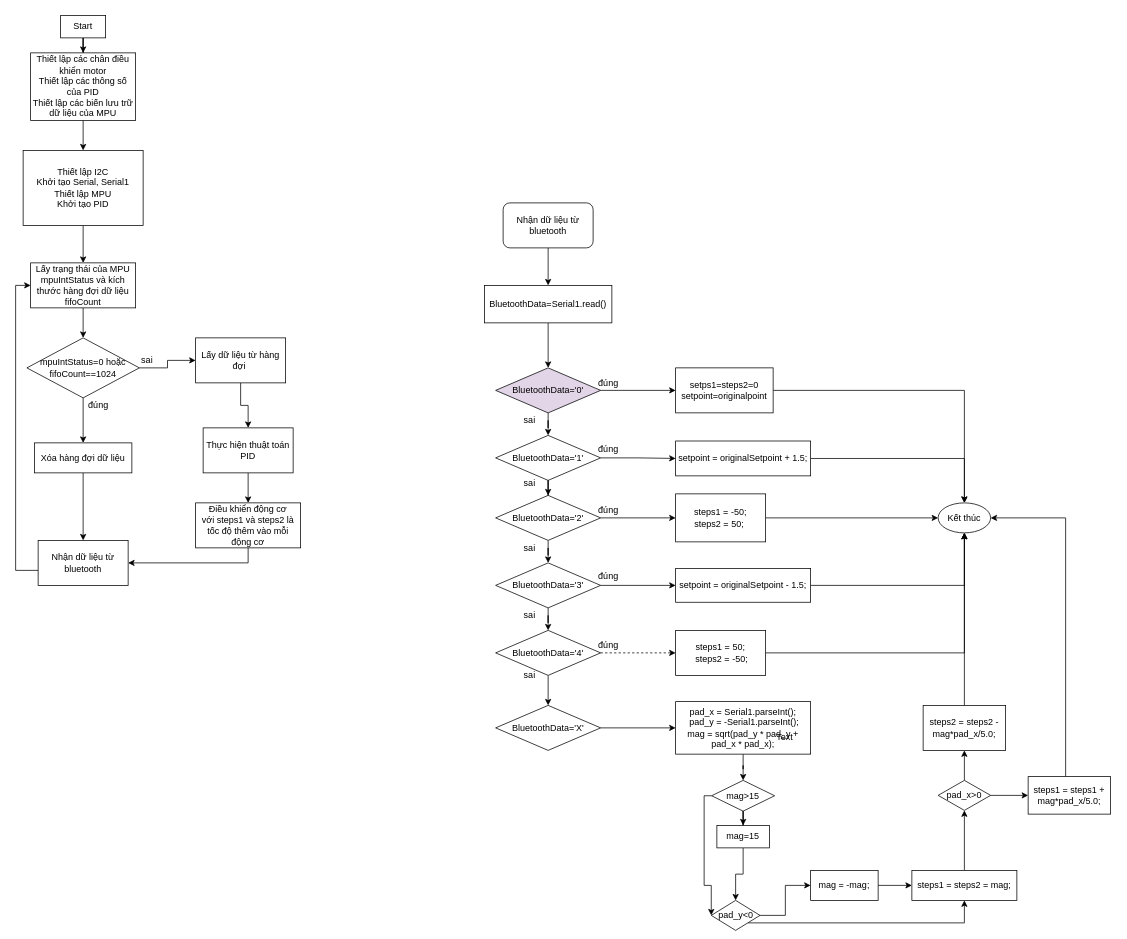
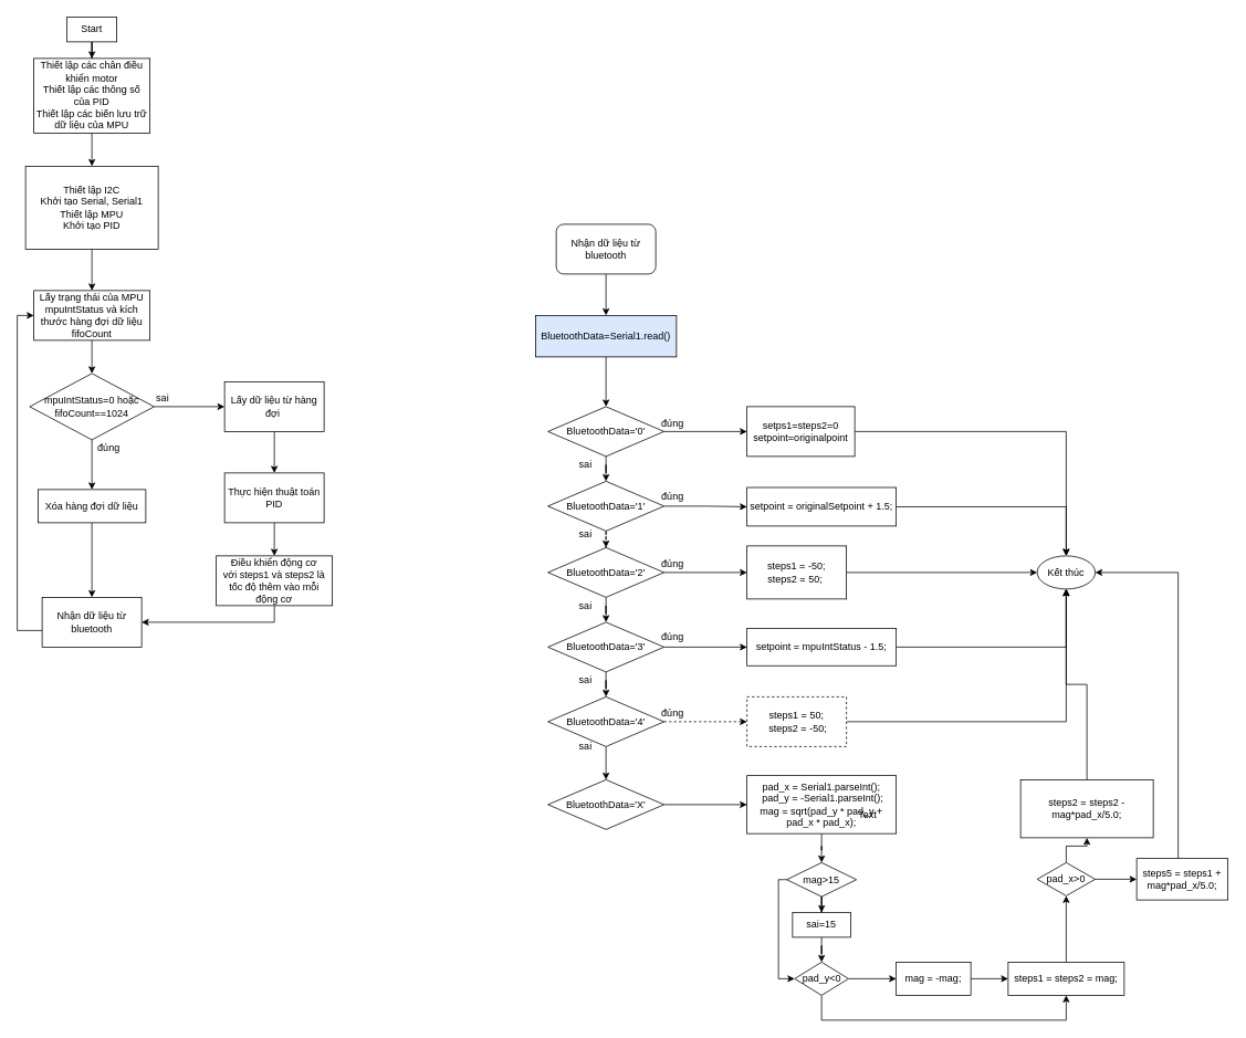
- <mxCell id="26" value="BluetoothData=Serial1.read()" style="rounded=0;whiteSpace=wrap;html=1;" vertex="1" parent="1"><mxGeometry x="645" y="380" width="170" height="50" as="geometry" /></mxCell>
+ <mxCell id="26" value="BluetoothData=Serial1.read()" style="rounded=0;whiteSpace=wrap;html=1;fillColor=#dae8fc;" vertex="1" parent="1"><mxGeometry x="645" y="380" width="170" height="50" as="geometry" /></mxCell>
- <mxCell id="16" value="Lấy dữ liệu từ hàng đợi&amp;nbsp;" style="rounded=0;whiteSpace=wrap;html=1;" vertex="1" parent="1"><mxGeometry x="260" y="450" width="120" height="60" as="geometry" /></mxCell>
+ <mxCell id="16" value="Lấy dữ liệu từ hàng đợi&amp;nbsp;" style="rounded=0;whiteSpace=wrap;html=1;" vertex="1" parent="1"><mxGeometry x="270" y="460" width="120" height="60" as="geometry" /></mxCell>
- <mxCell id="29" value="BluetoothData='0'" style="rhombus;whiteSpace=wrap;html=1;fillColor=#e1d5e7;" vertex="1" parent="1"><mxGeometry x="660" y="490" width="140" height="60" as="geometry" /></mxCell>
+ <mxCell id="29" value="BluetoothData='0'" style="rhombus;whiteSpace=wrap;html=1;" vertex="1" parent="1"><mxGeometry x="660" y="490" width="140" height="60" as="geometry" /></mxCell>
- <mxCell id="87" style="edgeStyle=orthogonalEdgeStyle;rounded=0;orthogonalLoop=1;jettySize=auto;html=1;" edge="1" parent="1" source="32" target="86"><mxGeometry relative="1" as="geometry"><mxPoint x="730" y="640" as="sourcePoint" /><mxPoint x="730" y="810" as="targetPoint" /></mxGeometry></mxCell>
+ <mxCell id="87" style="edgeStyle=orthogonalEdgeStyle;rounded=0;orthogonalLoop=1;jettySize=auto;html=1;dashed=1;" edge="1" parent="1" source="32" target="86"><mxGeometry relative="1" as="geometry"><mxPoint x="730" y="640" as="sourcePoint" /><mxPoint x="730" y="810" as="targetPoint" /></mxGeometry></mxCell>
- <mxCell id="46" value="setpoint = originalSetpoint - 1.5;" style="rounded=0;whiteSpace=wrap;html=1;" vertex="1" parent="1"><mxGeometry x="900" y="757.5" width="180" height="45" as="geometry" /></mxCell>
+ <mxCell id="46" value="setpoint = mpuIntStatus - 1.5;" style="rounded=0;whiteSpace=wrap;html=1;" vertex="1" parent="1"><mxGeometry x="900" y="757.5" width="180" height="45" as="geometry" /></mxCell>
- <mxCell id="51" value="&lt;div&gt;steps1 = 50;&lt;/div&gt;&lt;div&gt;&amp;nbsp; steps2 = -50;&amp;nbsp;&lt;/div&gt;" style="rounded=0;whiteSpace=wrap;html=1;" vertex="1" parent="1"><mxGeometry x="900" y="840" width="120" height="60" as="geometry" /></mxCell>
+ <mxCell id="51" value="&lt;div&gt;steps1 = 50;&lt;/div&gt;&lt;div&gt;&amp;nbsp; steps2 = -50;&amp;nbsp;&lt;/div&gt;" style="rounded=0;whiteSpace=wrap;html=1;dashed=1;" vertex="1" parent="1"><mxGeometry x="900" y="840" width="120" height="60" as="geometry" /></mxCell>
- <mxCell id="80" value="steps2 = steps2 - mag*pad_x/5.0;" style="rounded=0;whiteSpace=wrap;html=1;" vertex="1" parent="1"><mxGeometry x="1230" y="940" width="110" height="60" as="geometry" /></mxCell>
+ <mxCell id="80" value="steps2 = steps2 - mag*pad_x/5.0;" style="rounded=0;whiteSpace=wrap;html=1;" vertex="1" parent="1"><mxGeometry x="1230" y="940" width="160" height="70" as="geometry" /></mxCell>
- <mxCell id="85" value="steps1 = steps1 + mag*pad_x/5.0;" style="rounded=0;whiteSpace=wrap;html=1;" vertex="1" parent="1"><mxGeometry x="1370" y="1035" width="110" height="50" as="geometry" /></mxCell>
+ <mxCell id="85" value="steps5 = steps1 + mag*pad_x/5.0;" style="rounded=0;whiteSpace=wrap;html=1;" vertex="1" parent="1"><mxGeometry x="1370" y="1035" width="110" height="50" as="geometry" /></mxCell>
- <mxCell id="71" value="mag=15" style="rounded=0;whiteSpace=wrap;html=1;" vertex="1" parent="1"><mxGeometry x="955" y="1100" width="70" height="30" as="geometry" /></mxCell>
+ <mxCell id="71" value="sai=15" style="rounded=0;whiteSpace=wrap;html=1;" vertex="1" parent="1"><mxGeometry x="955" y="1100" width="70" height="30" as="geometry" /></mxCell>
- <mxCell id="74" value="pad_y&amp;lt;0" style="rhombus;whiteSpace=wrap;html=1;" vertex="1" parent="1"><mxGeometry x="947.5" y="1200" width="65" height="40" as="geometry" /></mxCell>
+ <mxCell id="74" value="pad_y&amp;lt;0" style="rhombus;whiteSpace=wrap;html=1;" vertex="1" parent="1"><mxGeometry x="957.5" y="1160" width="65" height="40" as="geometry" /></mxCell>
